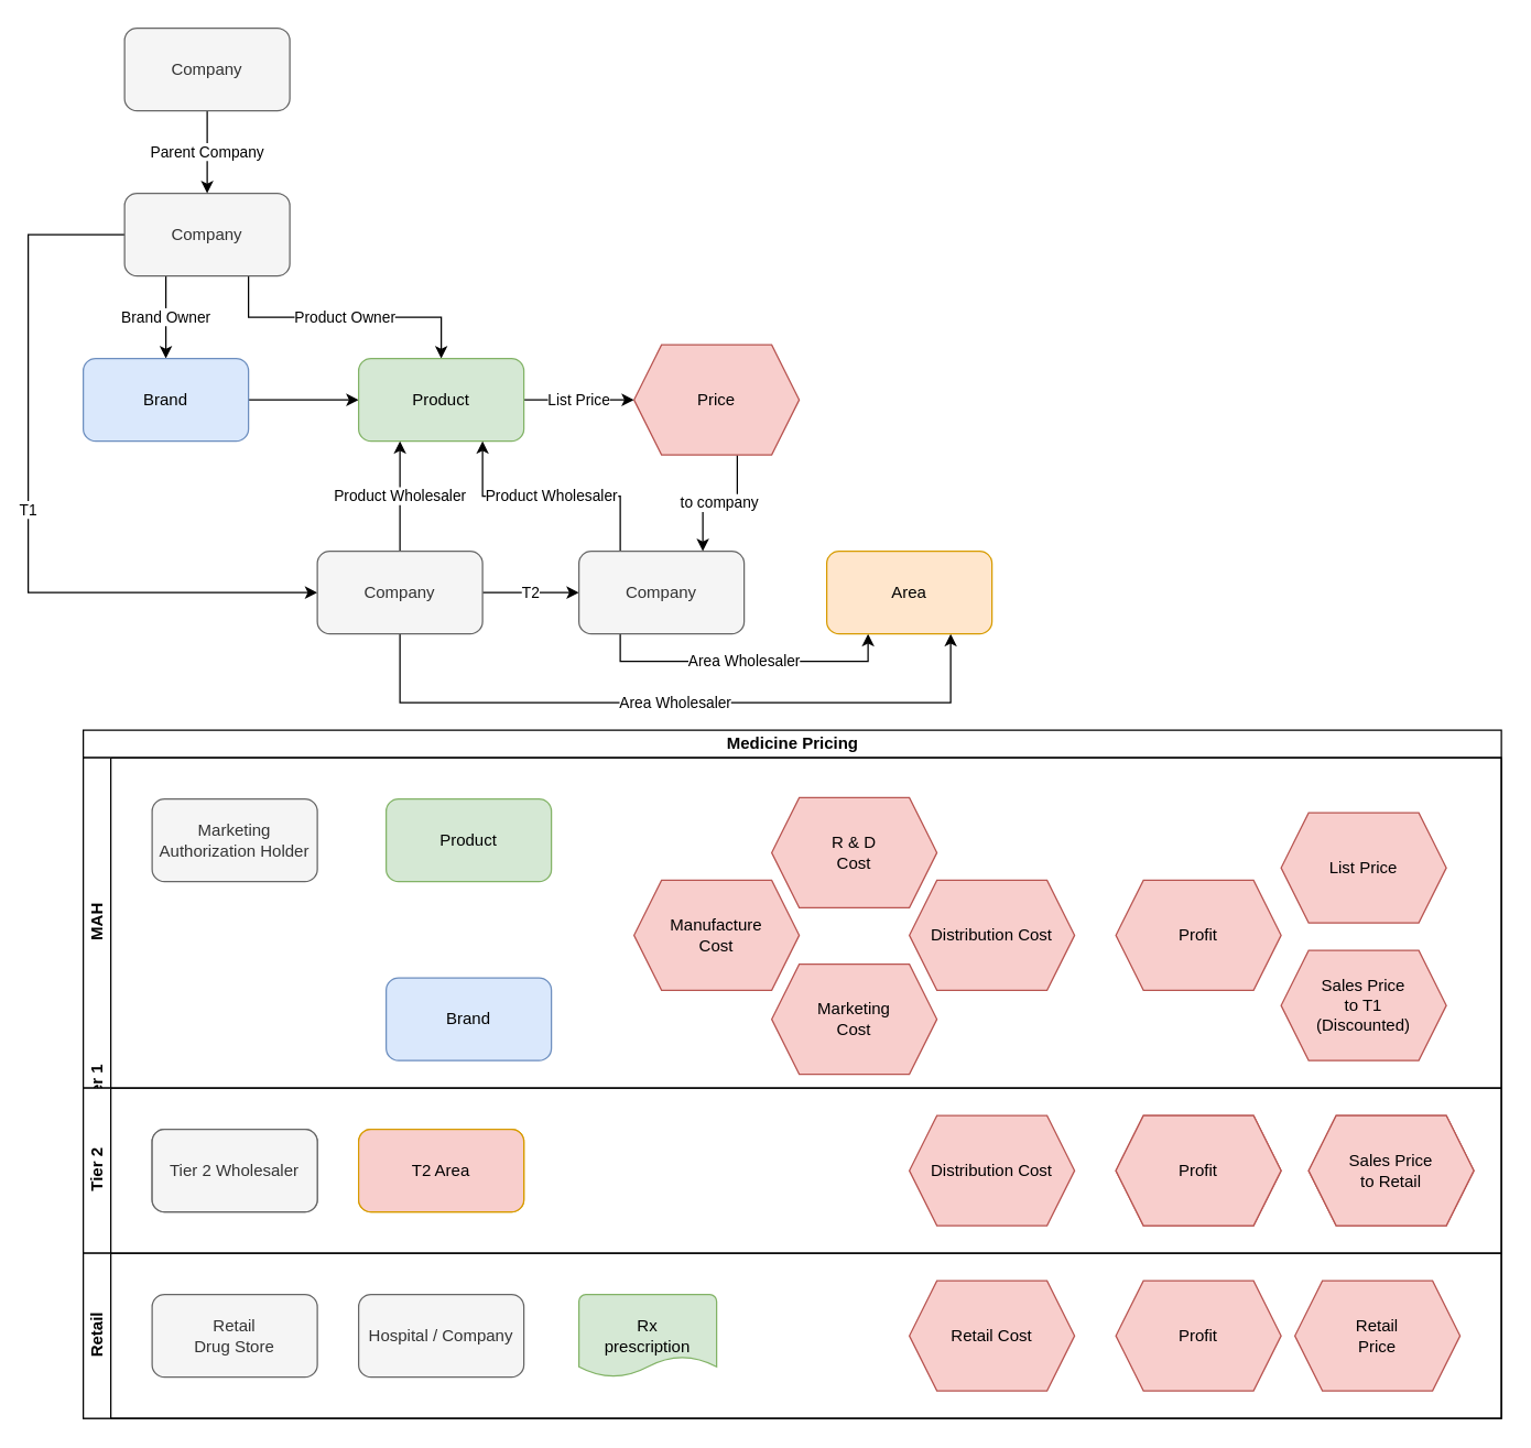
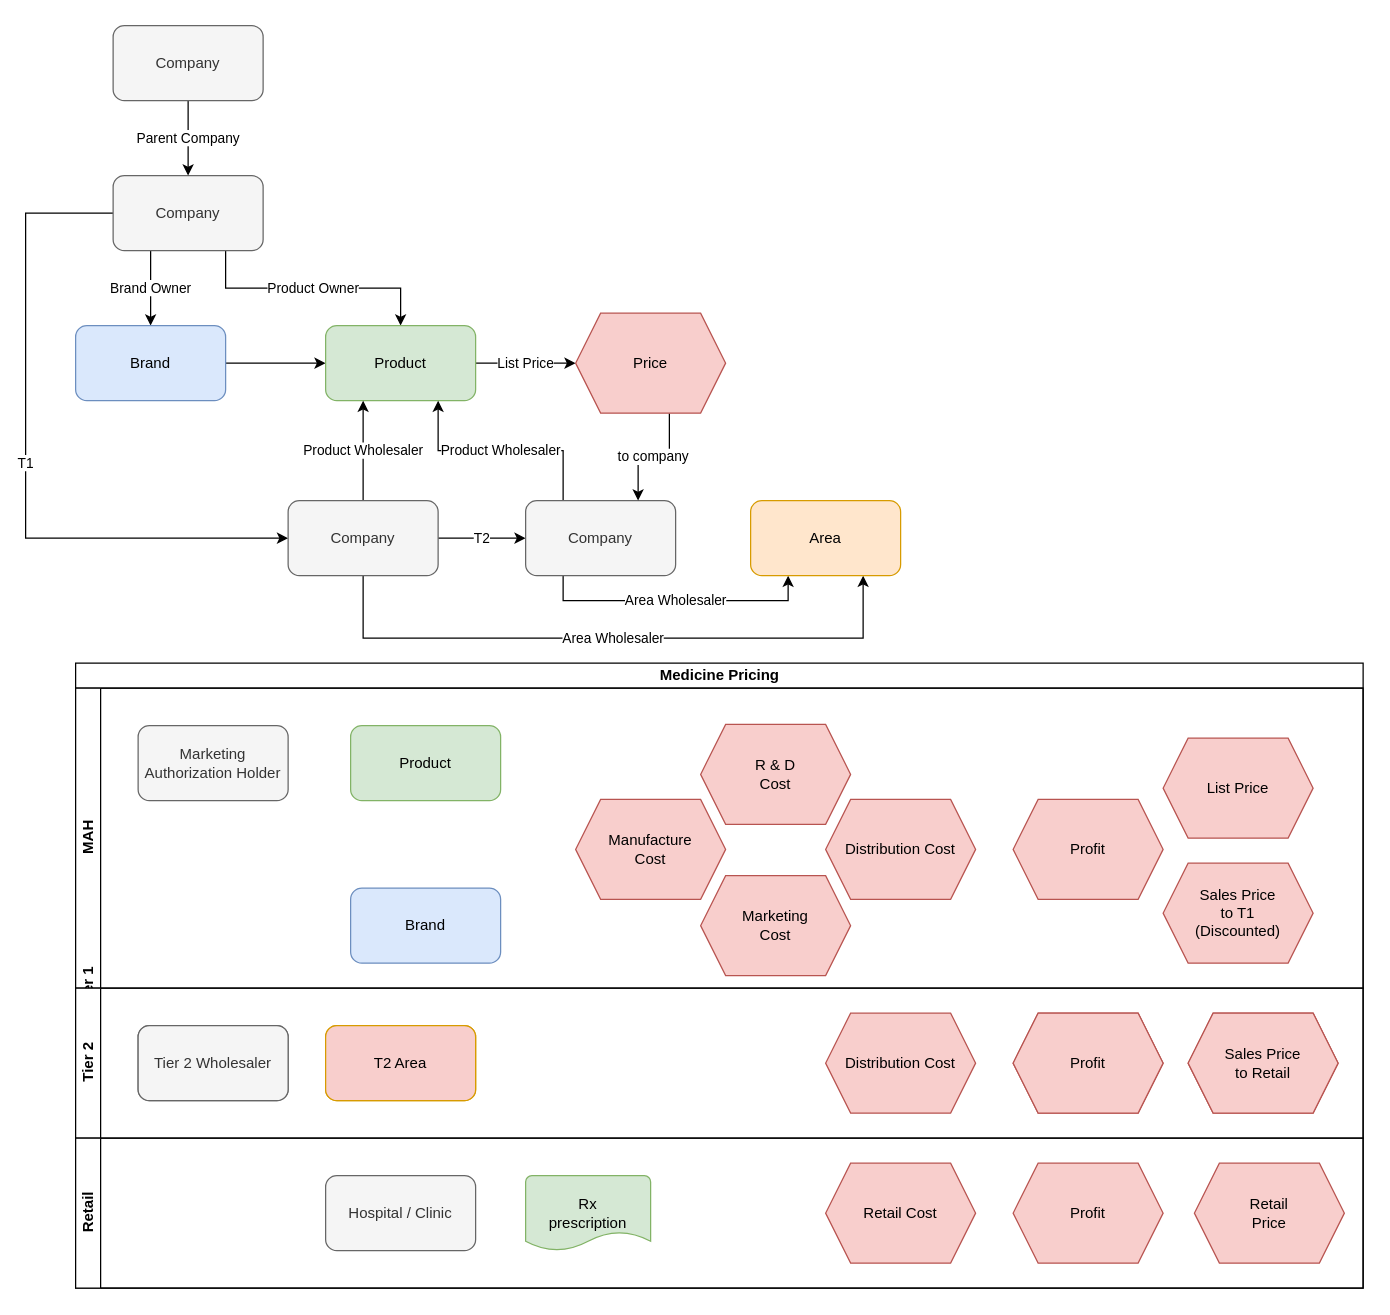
- <mxCell id="46" value="Retail&lt;br&gt;Drug Store" style="rounded=1;whiteSpace=wrap;html=1;fillColor=#f5f5f5;fontColor=#333333;strokeColor=#666666;" vertex="1" parent="45"><mxGeometry x="50" y="30" width="120" height="60" as="geometry" /></mxCell>
- <mxCell id="47" value="Hospital /&amp;nbsp;Company" style="rounded=1;whiteSpace=wrap;html=1;fillColor=#f5f5f5;fontColor=#333333;strokeColor=#666666;" vertex="1" parent="45"><mxGeometry x="200" y="30" width="120" height="60" as="geometry" /></mxCell>
+ <mxCell id="47" value="Hospital /&amp;nbsp;Clinic" style="rounded=1;whiteSpace=wrap;html=1;fillColor=#f5f5f5;fontColor=#333333;strokeColor=#666666;" vertex="1" parent="45"><mxGeometry x="200" y="30" width="120" height="60" as="geometry" /></mxCell>
- <mxCell id="49" value="Retail&lt;br&gt;Price" style="shape=hexagon;perimeter=hexagonPerimeter2;whiteSpace=wrap;html=1;fixedSize=1;fillColor=#f8cecc;strokeColor=#b85450;" vertex="1" parent="45"><mxGeometry x="880" y="20" width="120" height="80" as="geometry" /></mxCell>
+ <mxCell id="49" value="Retail&lt;br&gt;Price" style="shape=hexagon;perimeter=hexagonPerimeter2;whiteSpace=wrap;html=1;fixedSize=1;fillColor=#f8cecc;strokeColor=#b85450;" vertex="1" parent="45"><mxGeometry x="895" y="20" width="120" height="80" as="geometry" /></mxCell>
